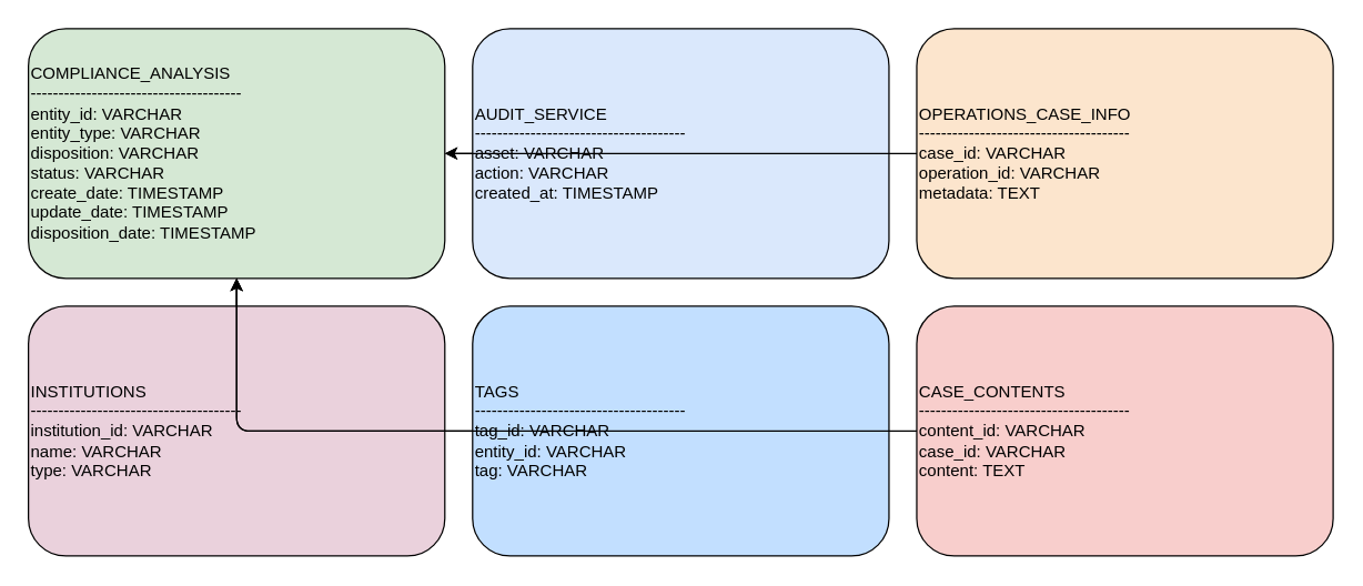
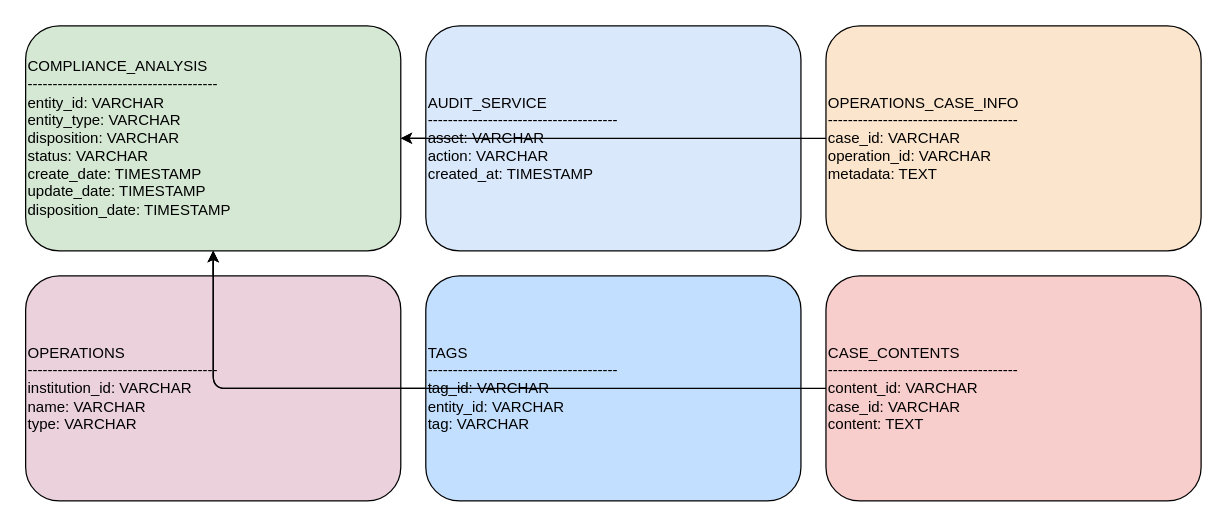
- <mxCell id="5" value="INSTITUTIONS&#10;--------------------------------------&#10;institution_id: VARCHAR&#10;name: VARCHAR&#10;type: VARCHAR" style="rounded=1;whiteSpace=wrap;html=1;fillColor=#ead1dc;align=left;" vertex="1" parent="1"><mxGeometry x="20" y="220" width="300" height="180" as="geometry" /></mxCell>
+ <mxCell id="5" value="OPERATIONS&#10;--------------------------------------&#10;institution_id: VARCHAR&#10;name: VARCHAR&#10;type: VARCHAR" style="rounded=1;whiteSpace=wrap;html=1;fillColor=#ead1dc;align=left;" vertex="1" parent="1"><mxGeometry x="20" y="220" width="300" height="180" as="geometry" /></mxCell>
